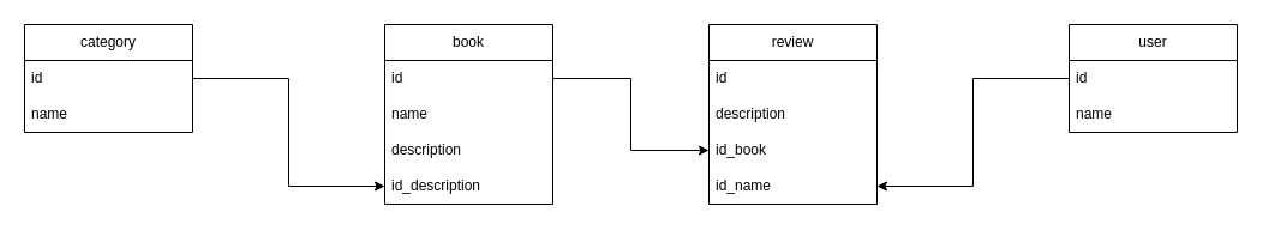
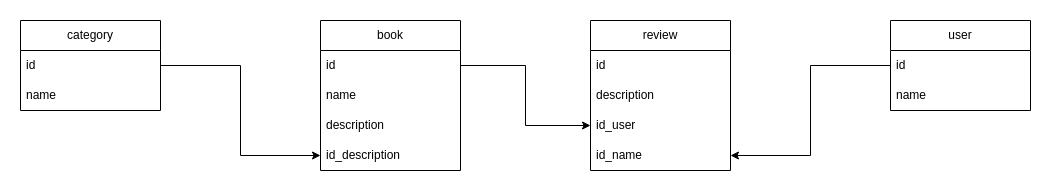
- <mxCell id="17" value="id_book" style="text;strokeColor=none;fillColor=none;align=left;verticalAlign=middle;spacingLeft=4;spacingRight=4;overflow=hidden;points=[[0,0.5],[1,0.5]];portConstraint=eastwest;rotatable=0;whiteSpace=wrap;html=1;" vertex="1" parent="14"><mxGeometry y="90" width="140" height="30" as="geometry" /></mxCell>
+ <mxCell id="17" value="id_user" style="text;strokeColor=none;fillColor=none;align=left;verticalAlign=middle;spacingLeft=4;spacingRight=4;overflow=hidden;points=[[0,0.5],[1,0.5]];portConstraint=eastwest;rotatable=0;whiteSpace=wrap;html=1;" vertex="1" parent="14"><mxGeometry y="90" width="140" height="30" as="geometry" /></mxCell>
